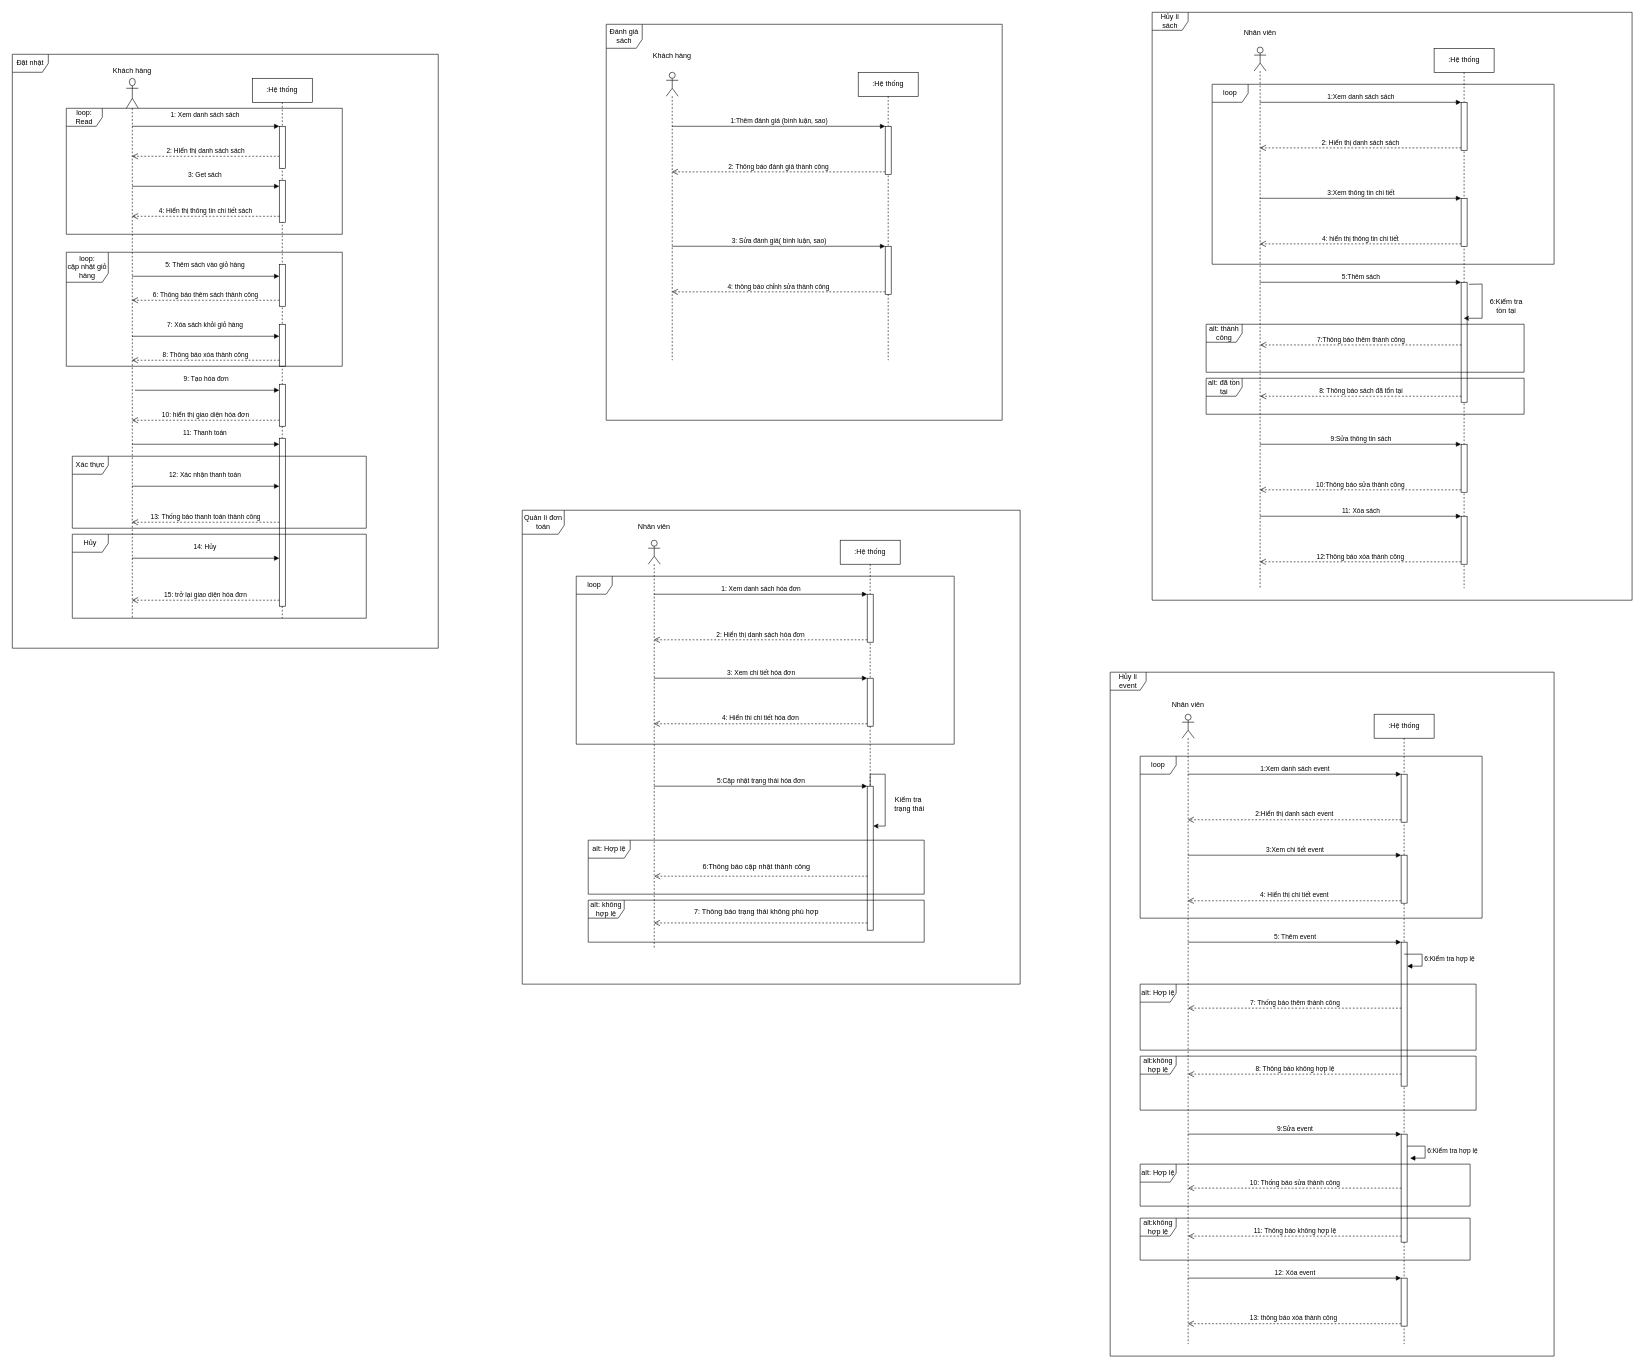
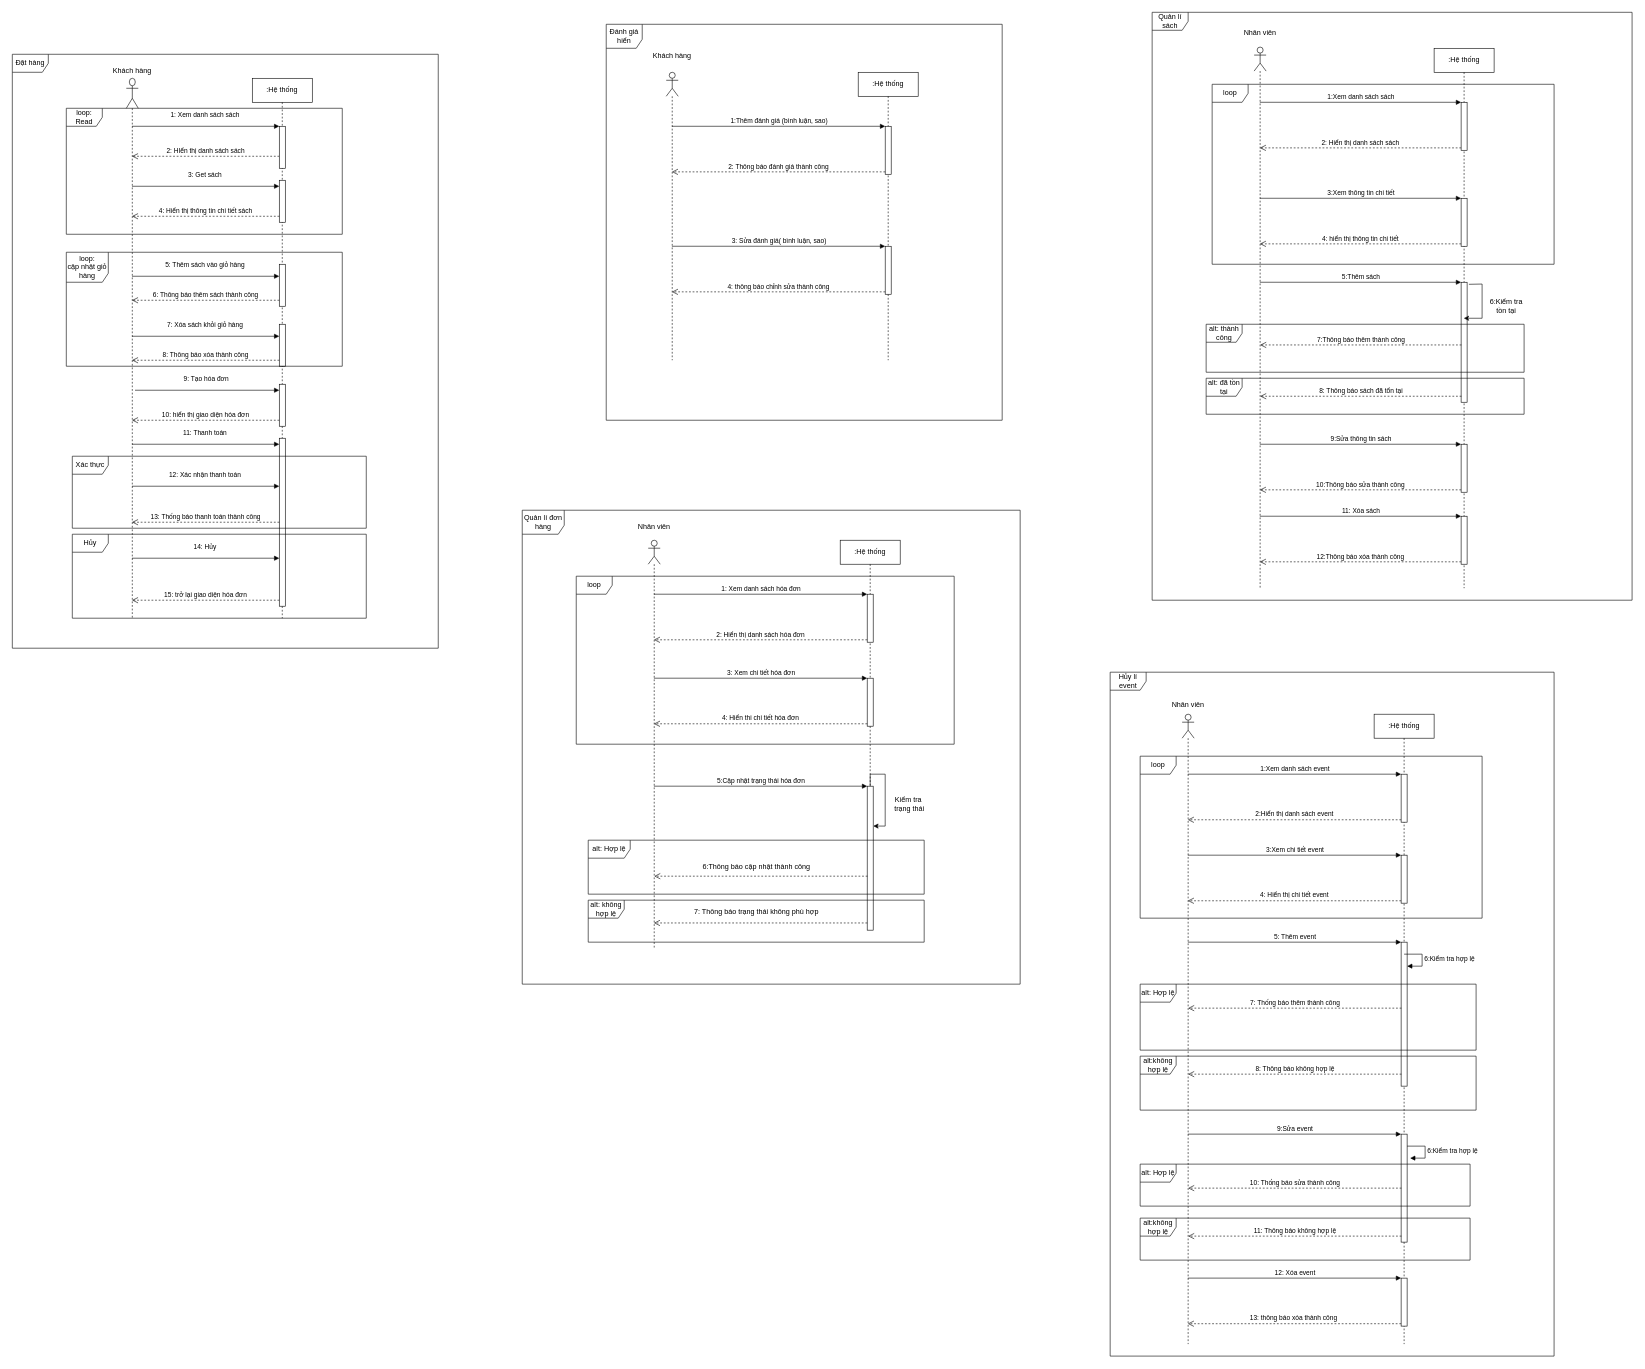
- <mxCell id="87" value="Hủy lí sách" style="shape=umlFrame;whiteSpace=wrap;html=1;" vertex="1" parent="1"><mxGeometry x="1920" y="20" width="800" height="980" as="geometry" /></mxCell>
+ <mxCell id="87" value="Quản lí sách" style="shape=umlFrame;whiteSpace=wrap;html=1;" vertex="1" parent="1"><mxGeometry x="1920" y="20" width="800" height="980" as="geometry" /></mxCell>
- <mxCell id="40" value="Đánh giá sách" style="shape=umlFrame;whiteSpace=wrap;html=1;width=60;height=40;" vertex="1" parent="1"><mxGeometry x="1010" y="40" width="660" height="660" as="geometry" /></mxCell>
+ <mxCell id="40" value="Đánh giá hiển" style="shape=umlFrame;whiteSpace=wrap;html=1;width=60;height=40;" vertex="1" parent="1"><mxGeometry x="1010" y="40" width="660" height="660" as="geometry" /></mxCell>
- <mxCell id="30" value="Đặt nhật" style="shape=umlFrame;whiteSpace=wrap;html=1;" vertex="1" parent="1"><mxGeometry x="20" y="90" width="710" height="990" as="geometry" /></mxCell>
+ <mxCell id="30" value="Đặt hàng" style="shape=umlFrame;whiteSpace=wrap;html=1;" vertex="1" parent="1"><mxGeometry x="20" y="90" width="710" height="990" as="geometry" /></mxCell>
- <mxCell id="62" value="Quản lí đơn toán" style="shape=umlFrame;whiteSpace=wrap;html=1;width=70;height=40;" vertex="1" parent="1"><mxGeometry x="870" y="850" width="830" height="790" as="geometry" /></mxCell>
+ <mxCell id="62" value="Quản lí đơn hàng" style="shape=umlFrame;whiteSpace=wrap;html=1;width=70;height=40;" vertex="1" parent="1"><mxGeometry x="870" y="850" width="830" height="790" as="geometry" /></mxCell>
